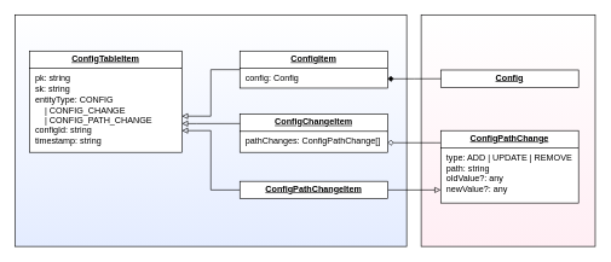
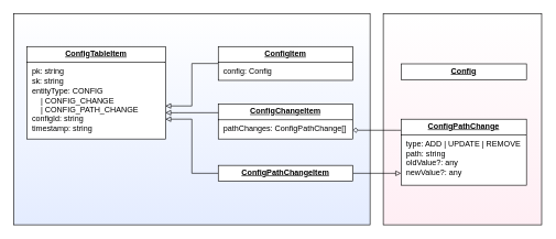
- <mxCell id="15" style="edgeStyle=orthogonalEdgeStyle;rounded=0;orthogonalLoop=1;jettySize=auto;html=1;exitX=1;exitY=0.75;exitDx=0;exitDy=0;endArrow=none;endFill=0;startArrow=diamond;startFill=1;" parent="1" source="5" target="6" edge="1"><mxGeometry relative="1" as="geometry"><mxPoint x="610" y="110" as="targetPoint" /></mxGeometry></mxCell>
